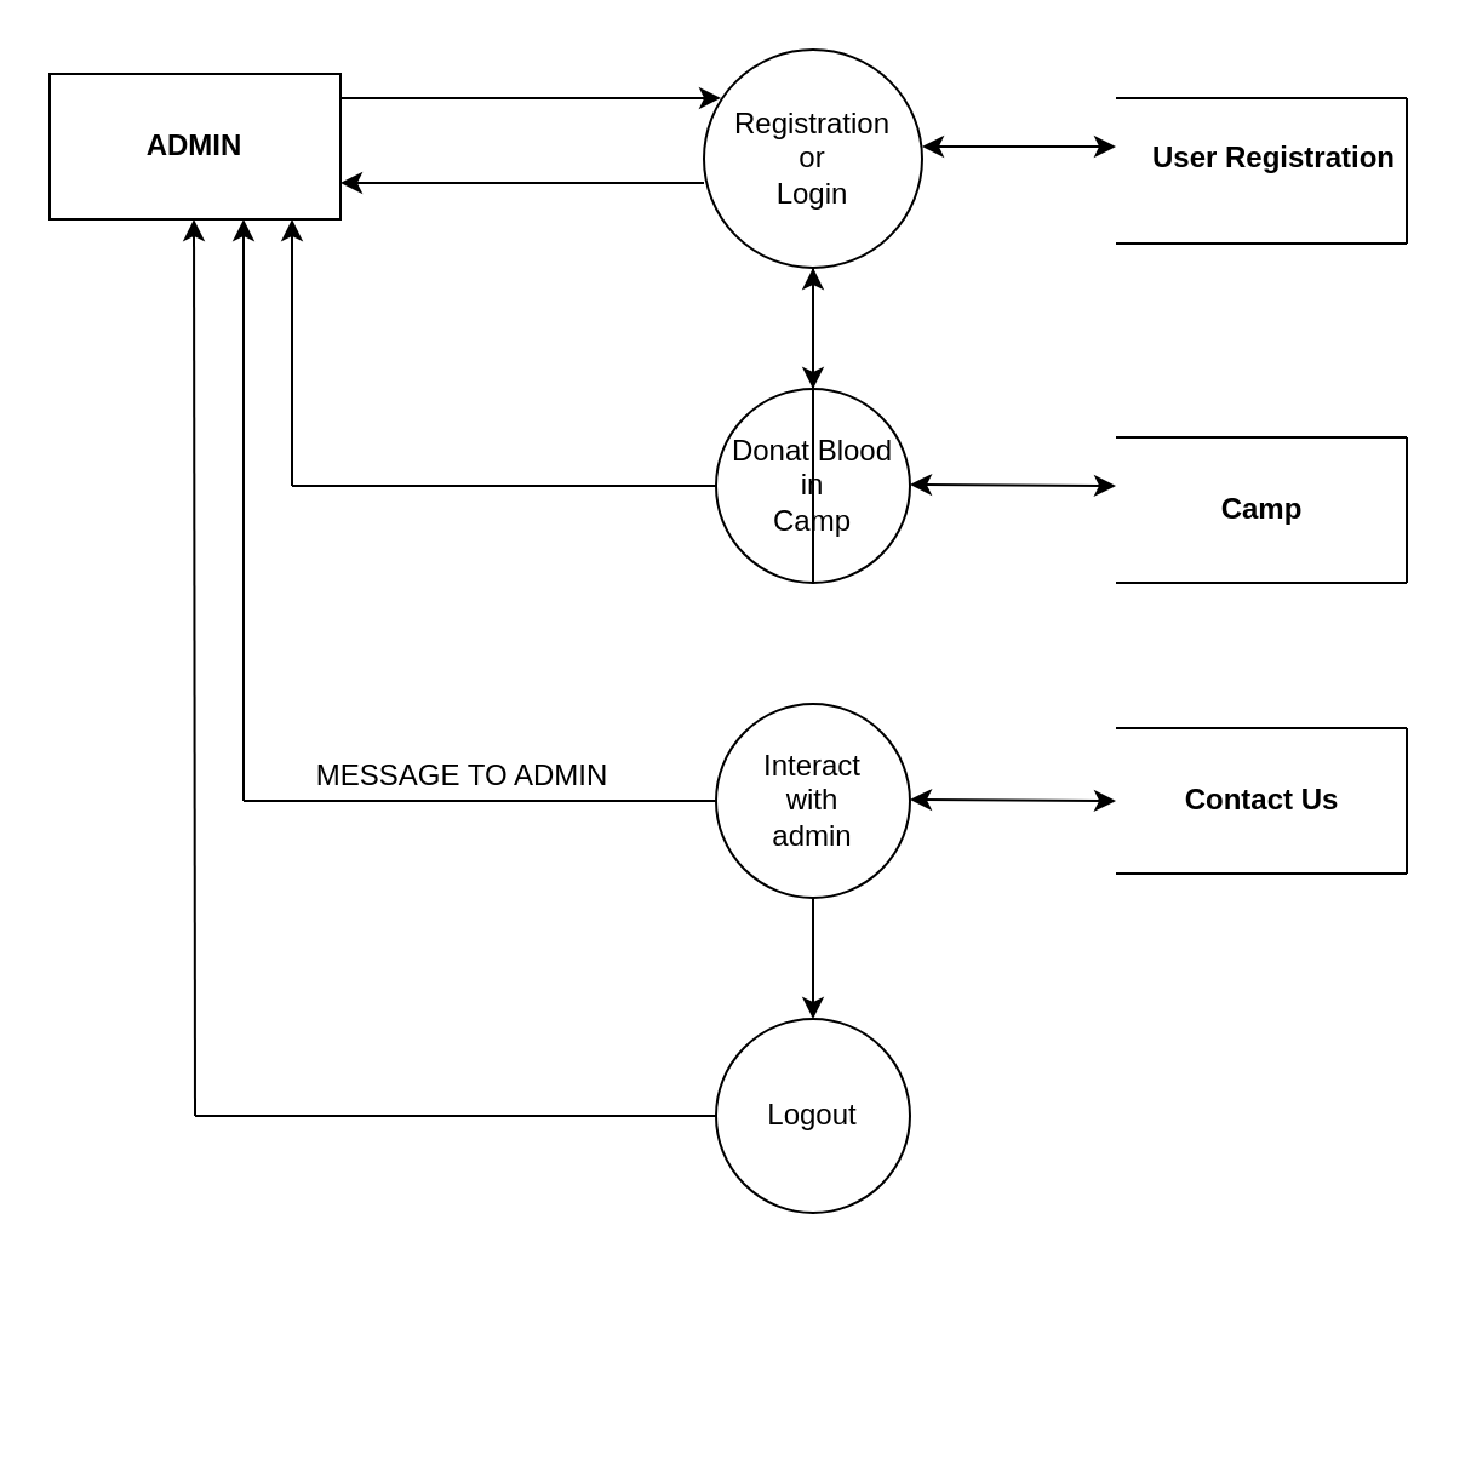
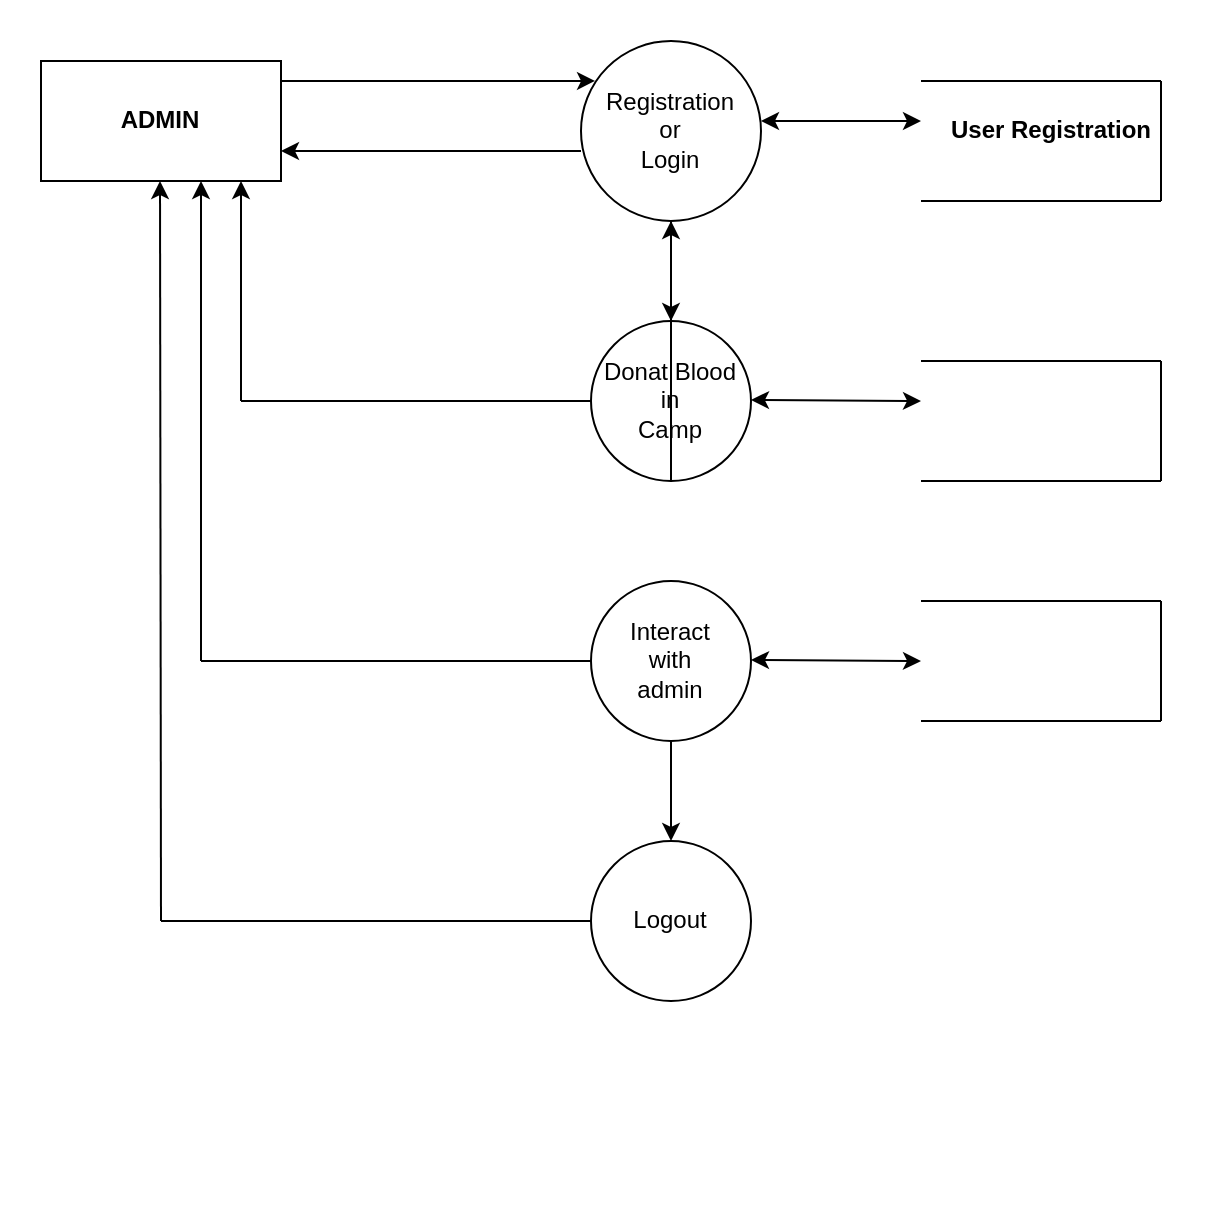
- <mxCell id="17" value="&lt;b&gt;Camp&lt;/b&gt;" style="text;html=1;align=center;verticalAlign=middle;resizable=0;points=[];autosize=1;strokeColor=none;fillColor=none;" vertex="1" parent="1"><mxGeometry x="495" y="200" width="50" height="20" as="geometry" /></mxCell>
- <mxCell id="28" value="MESSAGE TO ADMIN" style="text;html=1;align=center;verticalAlign=middle;resizable=0;points=[];autosize=1;strokeColor=none;fillColor=none;" vertex="1" parent="1"><mxGeometry x="120" y="310" width="140" height="20" as="geometry" /></mxCell>
- <mxCell id="34" value="&lt;b&gt;Contact Us&lt;/b&gt;" style="text;html=1;align=center;verticalAlign=middle;resizable=0;points=[];autosize=1;strokeColor=none;fillColor=none;" vertex="1" parent="1"><mxGeometry x="480" y="320" width="80" height="20" as="geometry" /></mxCell>
